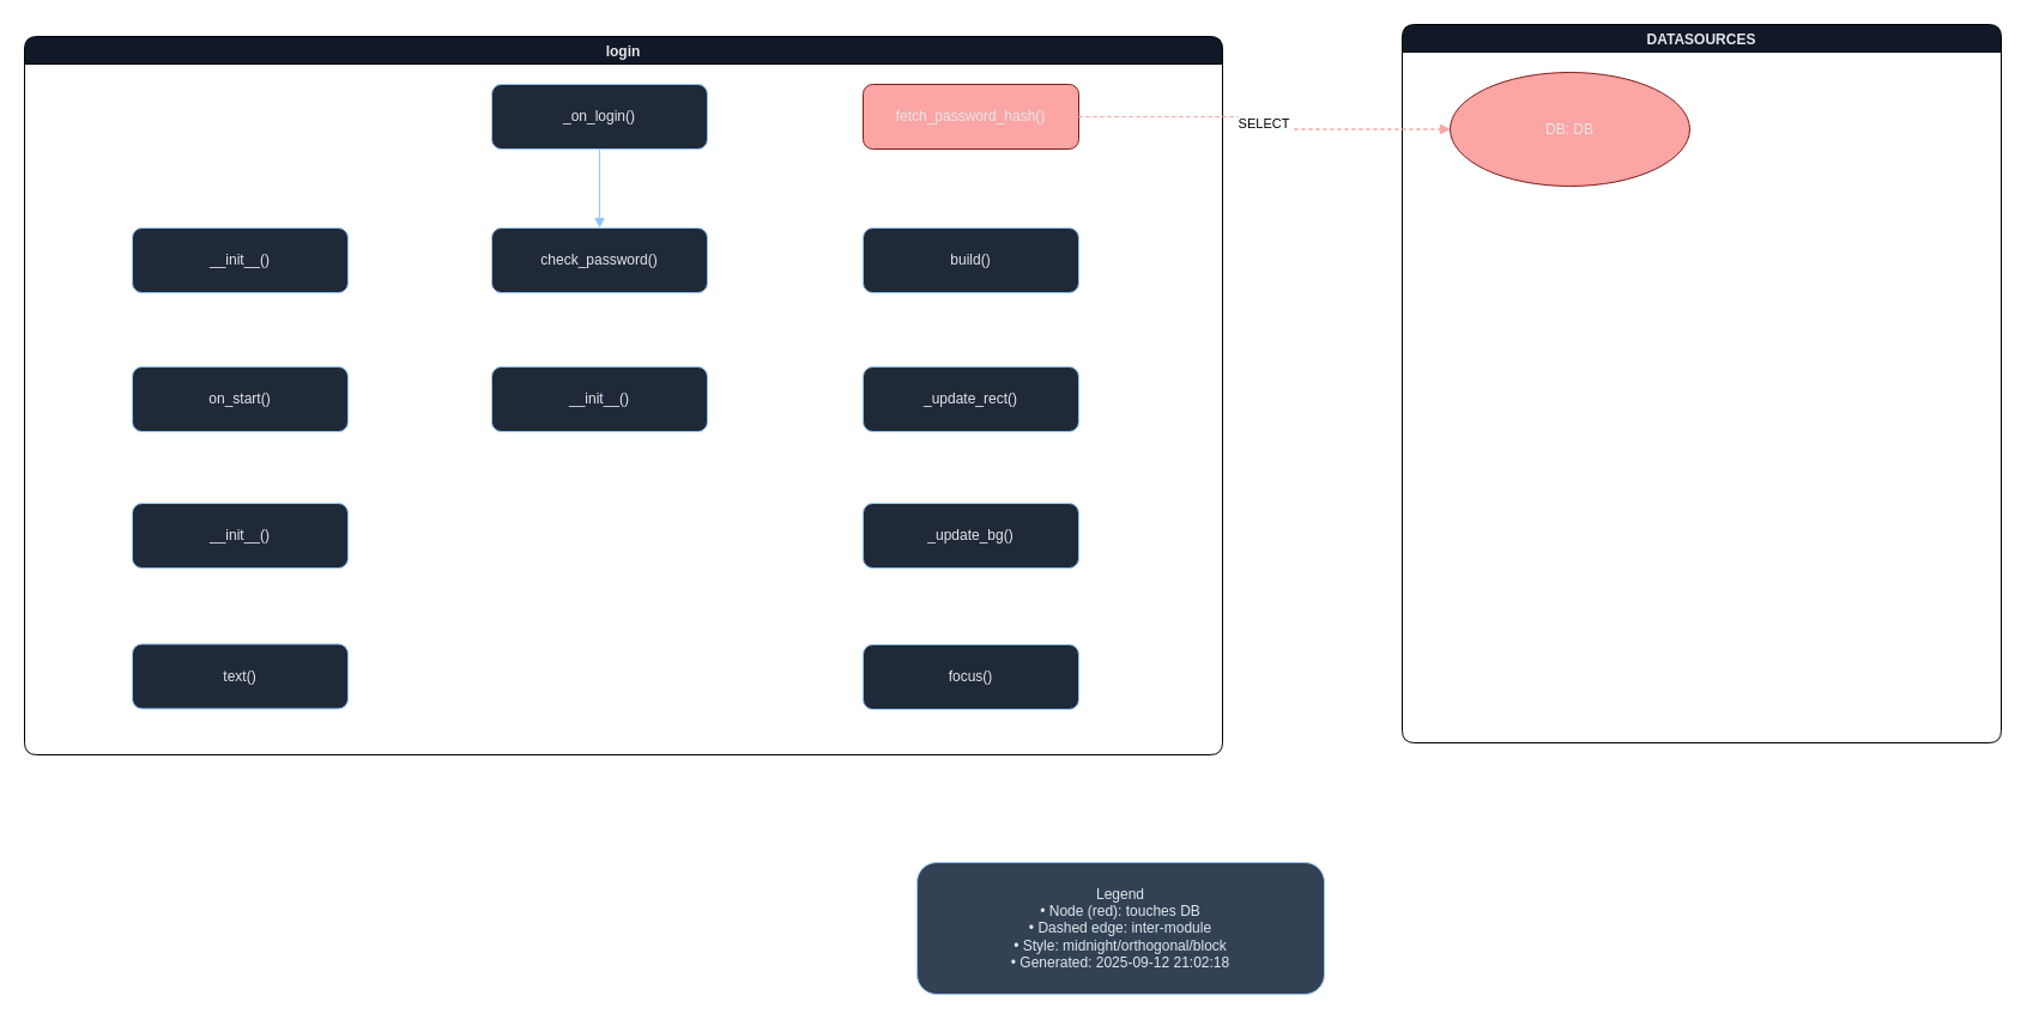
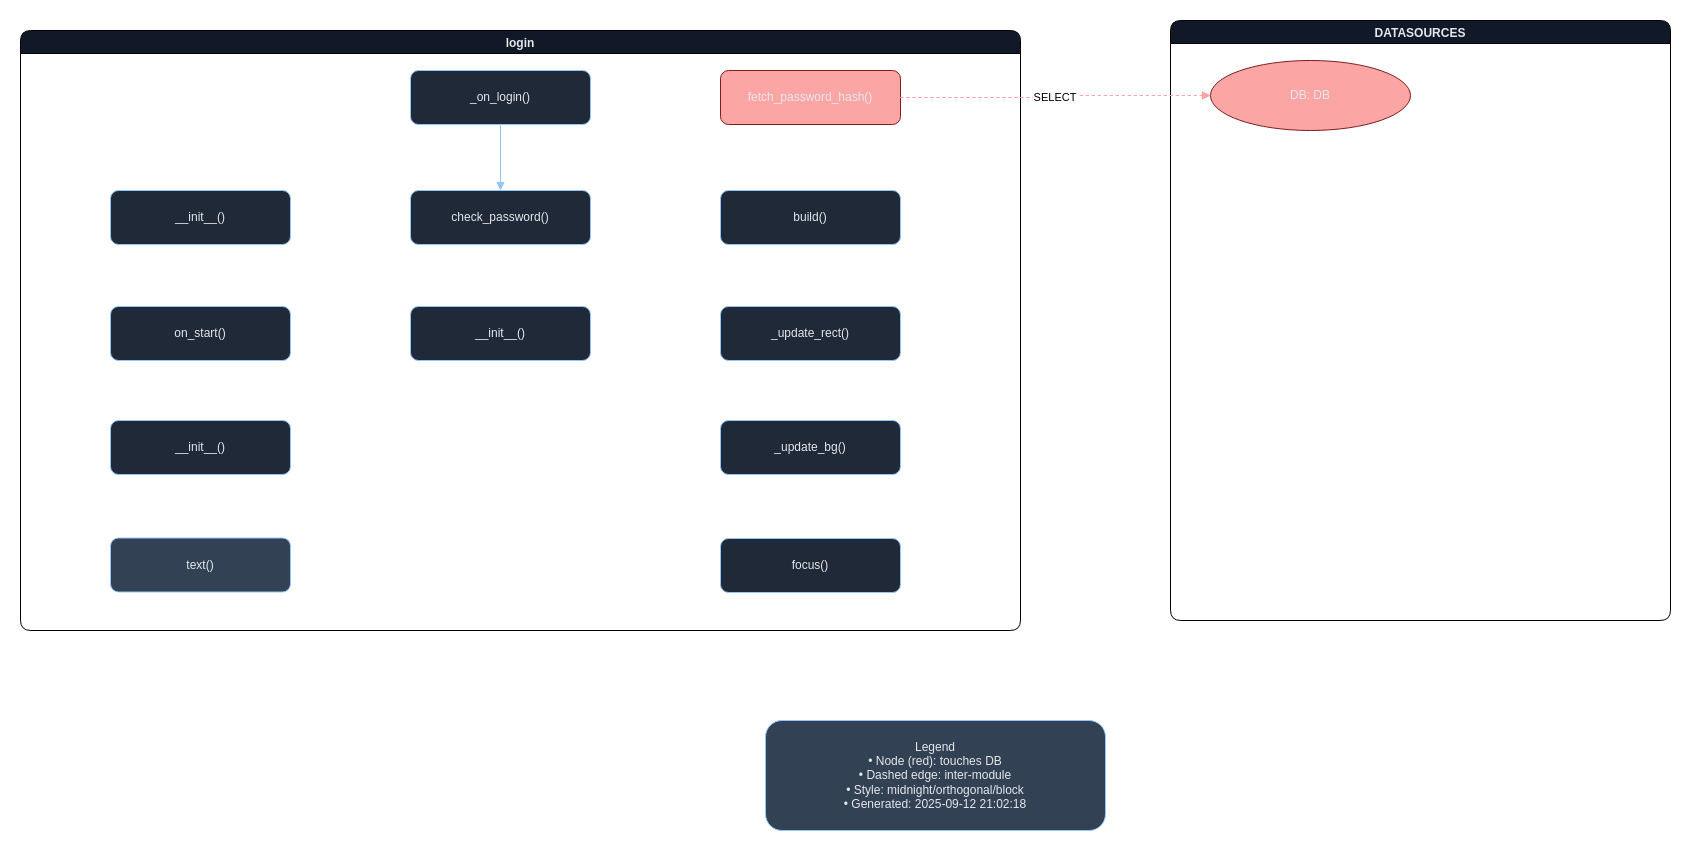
- <mxCell id="16" value="DB: DB" style="ellipse;whiteSpace=wrap;fillColor=#FCA5A5;strokeColor=#7F1D1D;fontColor=#E5E7EB;" parent="15" vertex="1"><mxGeometry x="40" y="40" width="200" height="95" as="geometry" /></mxCell>
+ <mxCell id="16" value="DB: DB" style="ellipse;whiteSpace=wrap;fillColor=#FCA5A5;strokeColor=#7F1D1D;fontColor=#E5E7EB;" parent="15" vertex="1"><mxGeometry x="40" y="40" width="200" height="70" as="geometry" /></mxCell>
- <mxCell id="12" value="text()" style="rounded=1;whiteSpace=wrap;html=1;fillColor=#1F2937;strokeColor=#93C5FD;fontColor=#E5E7EB;" parent="2" vertex="1"><mxGeometry x="90" y="507.5" width="180" height="54" as="geometry" /></mxCell>
+ <mxCell id="12" value="text()" style="rounded=1;whiteSpace=wrap;html=1;fillColor=#334155;strokeColor=#93C5FD;fontColor=#E5E7EB;" parent="2" vertex="1"><mxGeometry x="90" y="507.5" width="180" height="54" as="geometry" /></mxCell>
